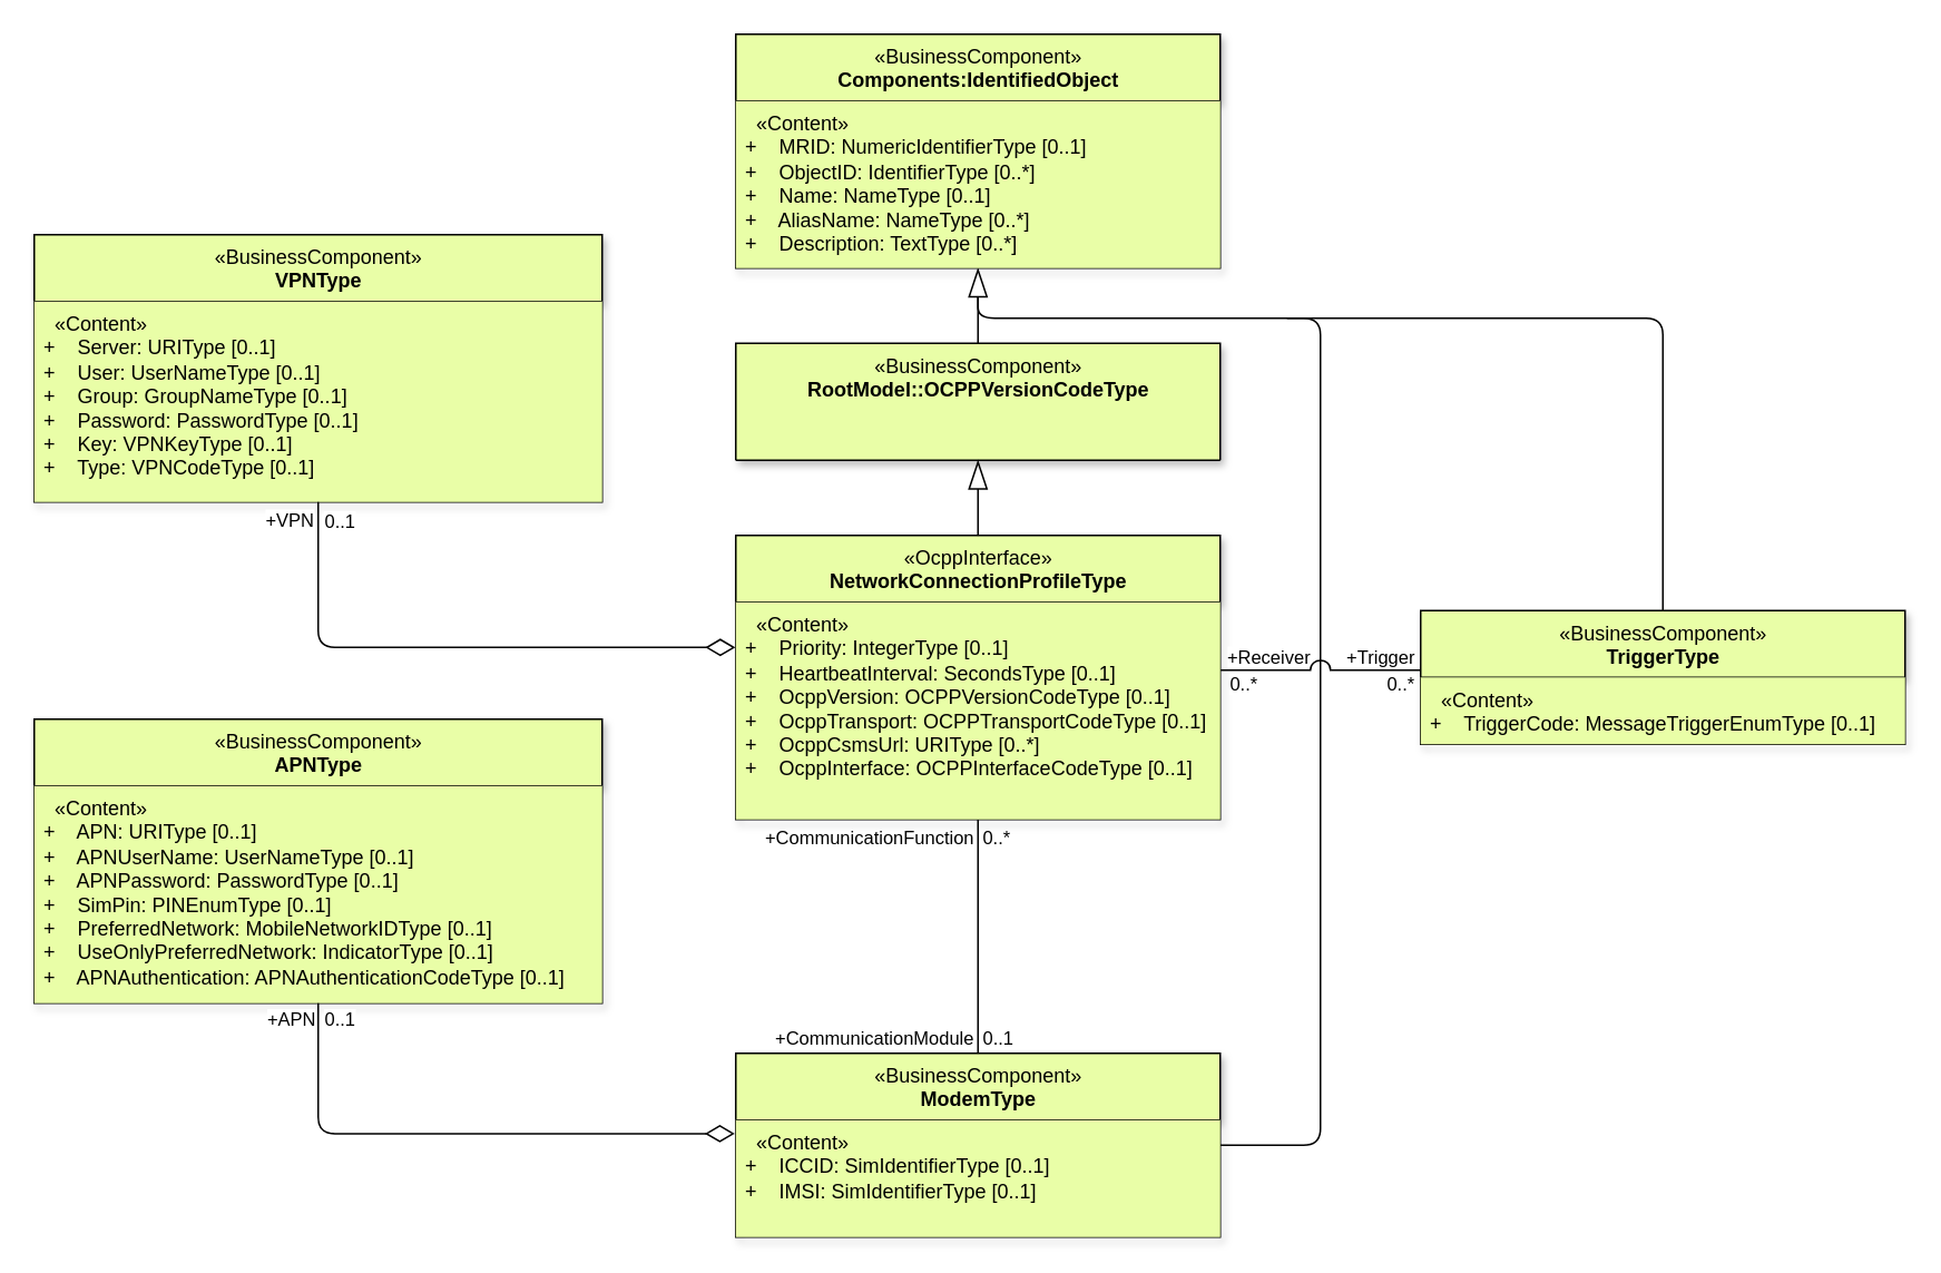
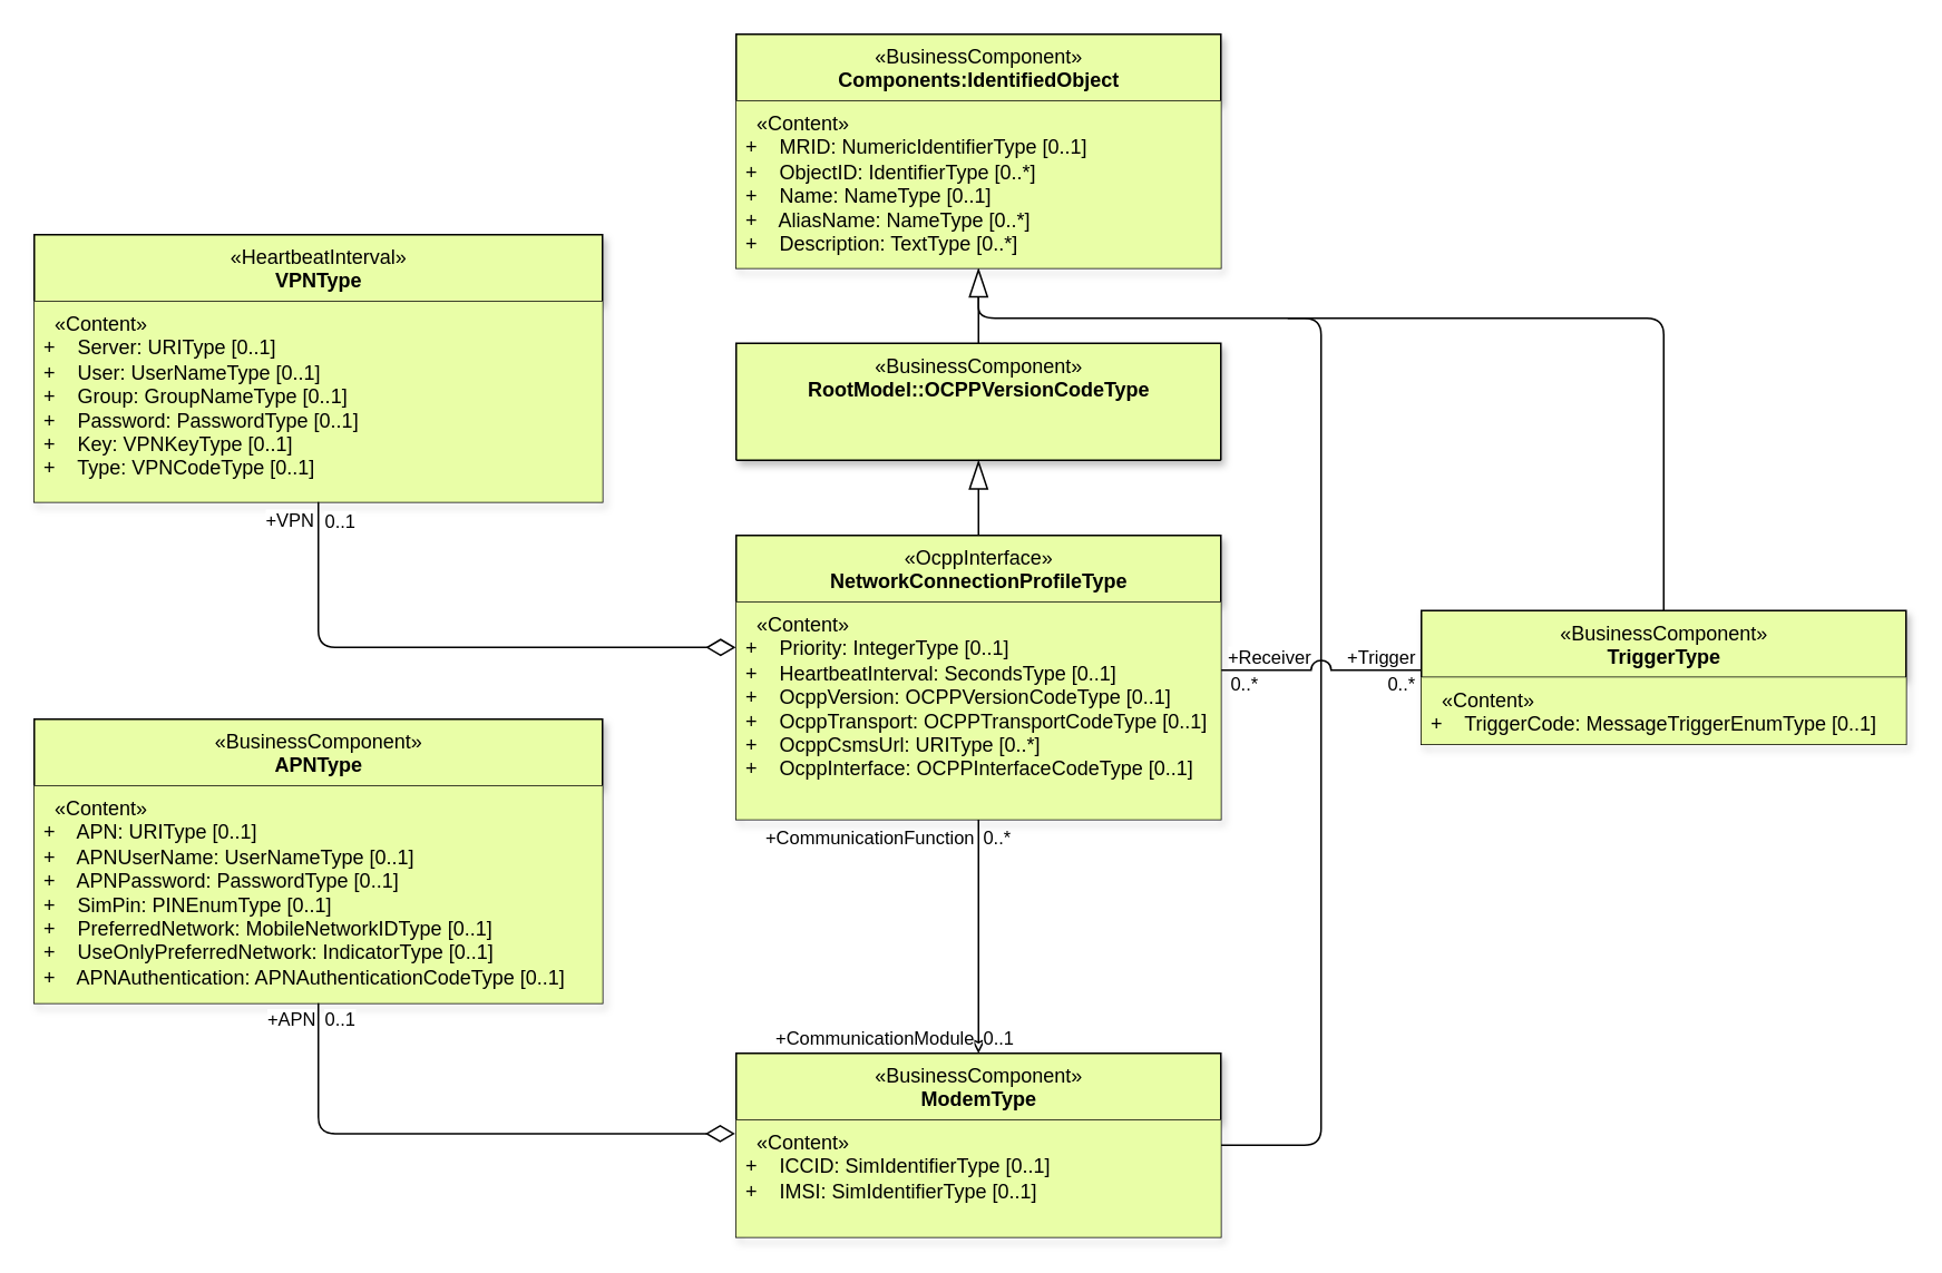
- <mxCell id="6" value="&lt;div style=&quot;line-height: 14.4px;&quot;&gt;&lt;div style=&quot;line-height: 14.4px;&quot;&gt;&lt;span style=&quot;background-color: initial;&quot;&gt;«&lt;/span&gt;&lt;span style=&quot;background-color: initial;&quot;&gt;BusinessComponent&lt;/span&gt;&lt;span style=&quot;background-color: initial;&quot;&gt;»&lt;/span&gt;&lt;br&gt;&lt;/div&gt;&lt;b&gt;VPNType&lt;/b&gt;&lt;/div&gt;" style="swimlane;fontStyle=0;align=center;verticalAlign=top;childLayout=stackLayout;horizontal=1;startSize=40;horizontalStack=0;resizeParent=1;resizeParentMax=0;resizeLast=0;collapsible=0;marginBottom=0;html=1;fillColor=#e9fea7;shadow=1;fontSize=12;" vertex="1" parent="1"><mxGeometry x="20" y="140" width="340" height="160" as="geometry" /></mxCell>
+ <mxCell id="6" value="&lt;div style=&quot;line-height: 14.4px;&quot;&gt;&lt;div style=&quot;line-height: 14.4px;&quot;&gt;&lt;span style=&quot;background-color: initial;&quot;&gt;«&lt;/span&gt;&lt;span style=&quot;background-color: initial;&quot;&gt;HeartbeatInterval&lt;/span&gt;&lt;span style=&quot;background-color: initial;&quot;&gt;»&lt;/span&gt;&lt;br&gt;&lt;/div&gt;&lt;b&gt;VPNType&lt;/b&gt;&lt;/div&gt;" style="swimlane;fontStyle=0;align=center;verticalAlign=top;childLayout=stackLayout;horizontal=1;startSize=40;horizontalStack=0;resizeParent=1;resizeParentMax=0;resizeLast=0;collapsible=0;marginBottom=0;html=1;fillColor=#e9fea7;shadow=1;fontSize=12;" vertex="1" parent="1"><mxGeometry x="20" y="140" width="340" height="160" as="geometry" /></mxCell>
- <mxCell id="11" style="rounded=0;orthogonalLoop=1;jettySize=auto;html=1;exitX=0.5;exitY=1;exitDx=0;exitDy=0;entryX=0.5;entryY=0;entryDx=0;entryDy=0;endArrow=none;endFill=0;" edge="1" parent="1" source="16" target="22"><mxGeometry relative="1" as="geometry" /></mxCell>
+ <mxCell id="11" style="rounded=0;orthogonalLoop=1;jettySize=auto;html=1;exitX=0.5;exitY=1;exitDx=0;exitDy=0;entryX=0.5;entryY=0;entryDx=0;entryDy=0;endArrow=classic;endFill=0;" edge="1" parent="1" source="16" target="22"><mxGeometry relative="1" as="geometry" /></mxCell>
